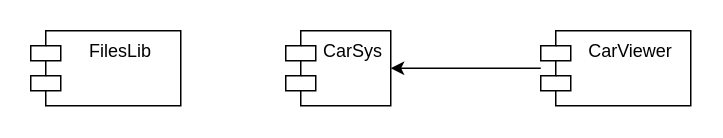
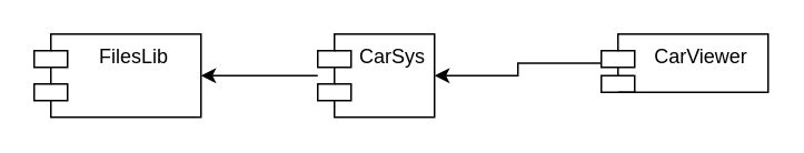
+ <mxCell id="3" style="edgeStyle=orthogonalEdgeStyle;rounded=0;orthogonalLoop=1;jettySize=auto;html=1;entryX=1;entryY=0.5;entryDx=0;entryDy=0;" parent="1" source="4" target="2" edge="1"><mxGeometry relative="1" as="geometry" /></mxCell>
- <mxCell id="6" value="CarViewer" style="shape=module;align=left;spacingLeft=20;align=center;verticalAlign=top;whiteSpace=wrap;html=1;" parent="1" vertex="1"><mxGeometry x="360" y="20" width="100" height="50" as="geometry" /></mxCell>
+ <mxCell id="6" value="CarViewer" style="shape=module;align=left;spacingLeft=20;align=center;verticalAlign=top;whiteSpace=wrap;html=1;" parent="1" vertex="1"><mxGeometry x="360" y="20" width="100" height="35" as="geometry" /></mxCell>
